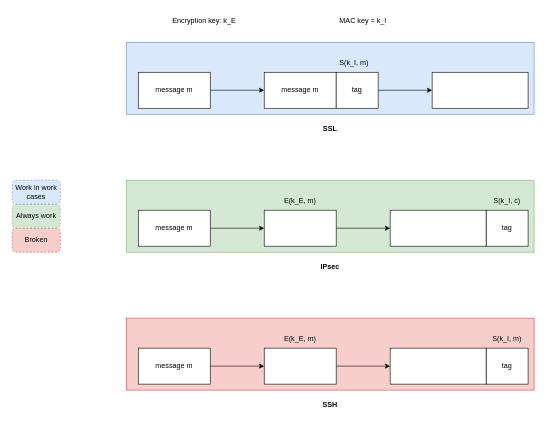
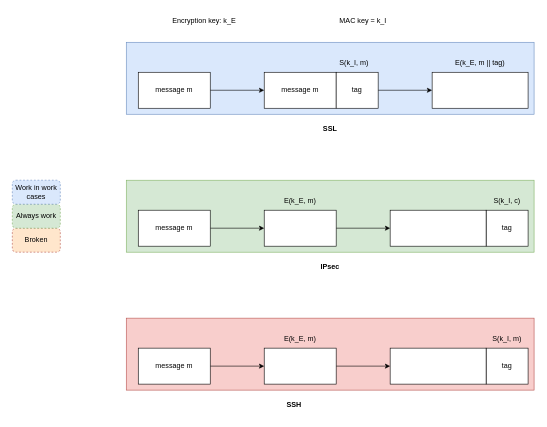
+ <mxCell id="13" value="E(k_E, m || tag)" style="text;html=1;align=center;verticalAlign=middle;whiteSpace=wrap;rounded=0;" vertex="1" parent="1"><mxGeometry x="745" y="90" width="110" height="30" as="geometry" /></mxCell>
- <mxCell id="34" value="Broken" style="rounded=1;whiteSpace=wrap;html=1;dashed=1;fillColor=#f8cecc;strokeColor=#b85450;" vertex="1" parent="1"><mxGeometry x="20" y="380" width="80" height="40" as="geometry" /></mxCell>
+ <mxCell id="34" value="Broken" style="rounded=1;whiteSpace=wrap;html=1;dashed=1;fillColor=#ffe6cc;strokeColor=#b85450;" vertex="1" parent="1"><mxGeometry x="20" y="380" width="80" height="40" as="geometry" /></mxCell>
- <mxCell id="25" value="&lt;b&gt;SSH&lt;/b&gt;" style="text;html=1;align=center;verticalAlign=middle;whiteSpace=wrap;rounded=0;" vertex="1" parent="1"><mxGeometry x="520" y="660" width="60" height="30" as="geometry" /></mxCell>
+ <mxCell id="25" value="&lt;b&gt;SSH&lt;/b&gt;" style="text;html=1;align=center;verticalAlign=middle;whiteSpace=wrap;rounded=0;" vertex="1" parent="1"><mxGeometry x="460" y="660" width="60" height="30" as="geometry" /></mxCell>
